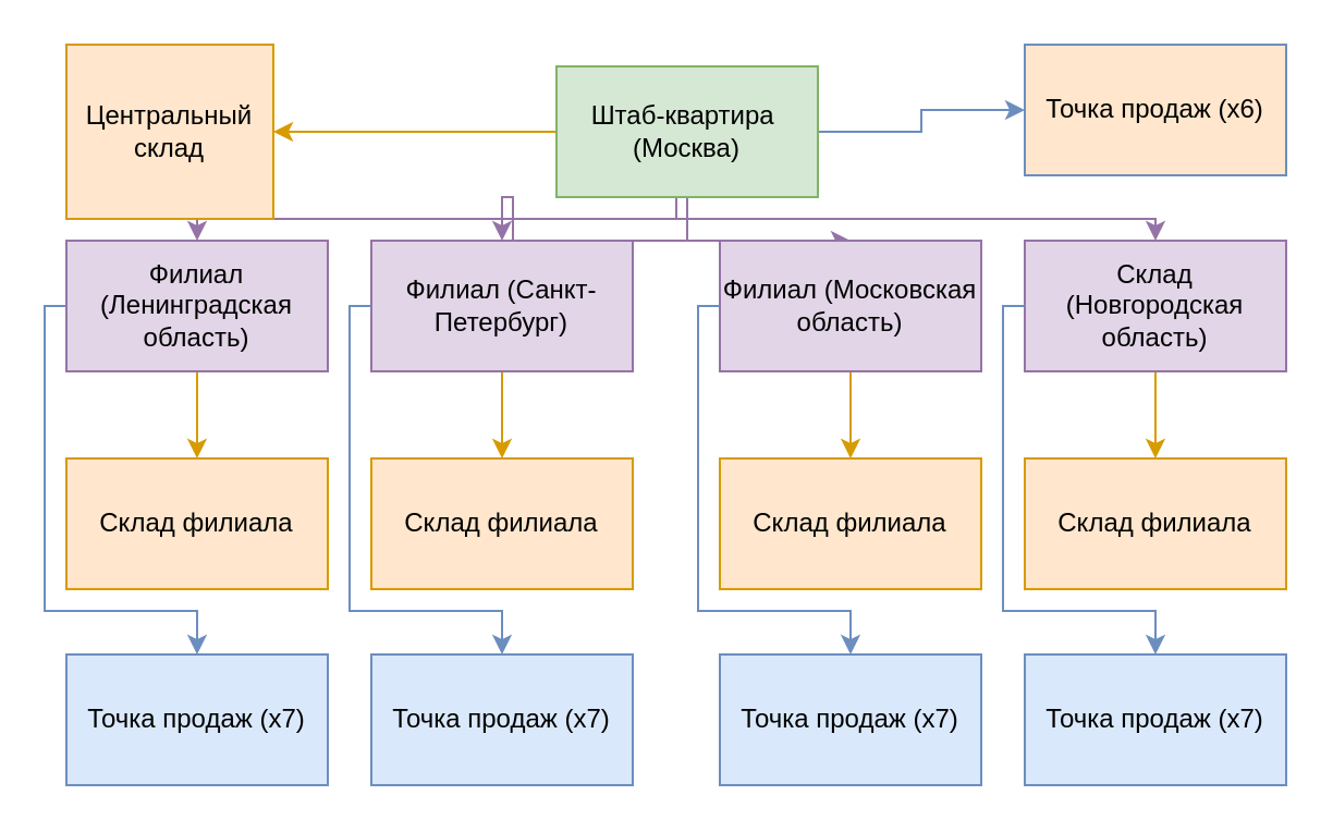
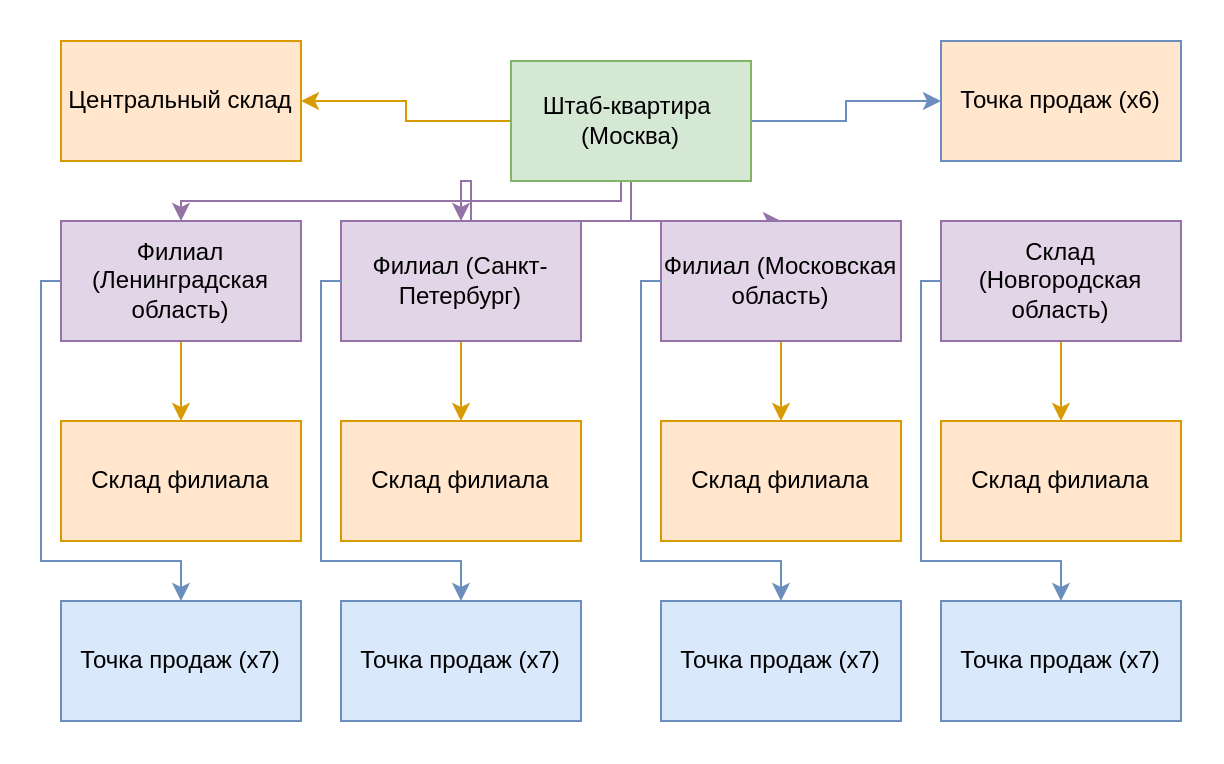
- <mxCell id="18" value="Центральный склад" style="rounded=0;whiteSpace=wrap;html=1;fillColor=#ffe6cc;strokeColor=#d79b00;" vertex="1" parent="1"><mxGeometry x="30" y="20" width="95" height="80" as="geometry" /></mxCell>
+ <mxCell id="18" value="Центральный склад" style="rounded=0;whiteSpace=wrap;html=1;fillColor=#ffe6cc;strokeColor=#d79b00;" vertex="1" parent="1"><mxGeometry x="30" y="20" width="120" height="60" as="geometry" /></mxCell>
- <mxCell id="5" style="edgeStyle=orthogonalEdgeStyle;rounded=0;orthogonalLoop=1;jettySize=auto;html=1;exitX=0.5;exitY=1;exitDx=0;exitDy=0;entryX=0.5;entryY=0;entryDx=0;entryDy=0;fillColor=#e1d5e7;strokeColor=#9673a6;" edge="1" parent="1" source="8" target="17"><mxGeometry relative="1" as="geometry"><Array as="points"><mxPoint x="310" y="100" /><mxPoint x="530" y="100" /></Array></mxGeometry></mxCell>
